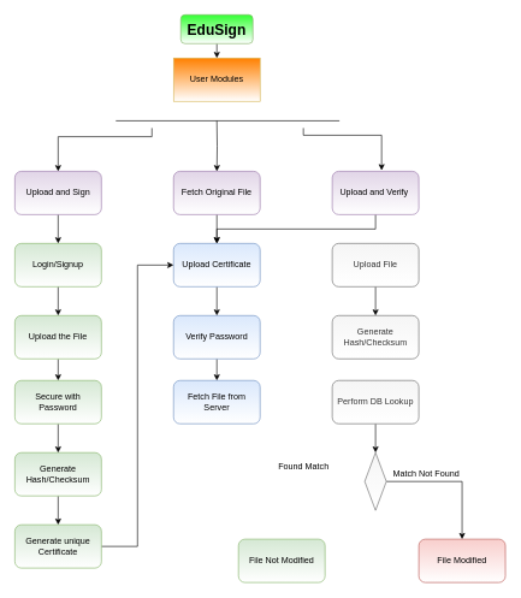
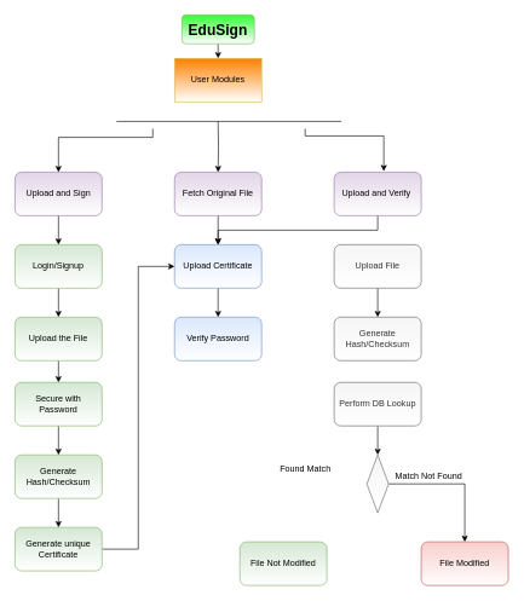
- <mxCell id="26" style="edgeStyle=orthogonalEdgeStyle;rounded=0;orthogonalLoop=1;jettySize=auto;html=1;exitX=0.5;exitY=1;exitDx=0;exitDy=0;entryX=0.5;entryY=0;entryDx=0;entryDy=0;" parent="1" source="27" target="28" edge="1"><mxGeometry relative="1" as="geometry" /></mxCell>
- <mxCell id="28" value="Fetch File from Server" style="rounded=1;whiteSpace=wrap;html=1;fillColor=#dae8fc;strokeColor=#6c8ebf;gradientColor=#ffffff;" parent="1" vertex="1"><mxGeometry x="240" y="527" width="120" height="60" as="geometry" /></mxCell>
